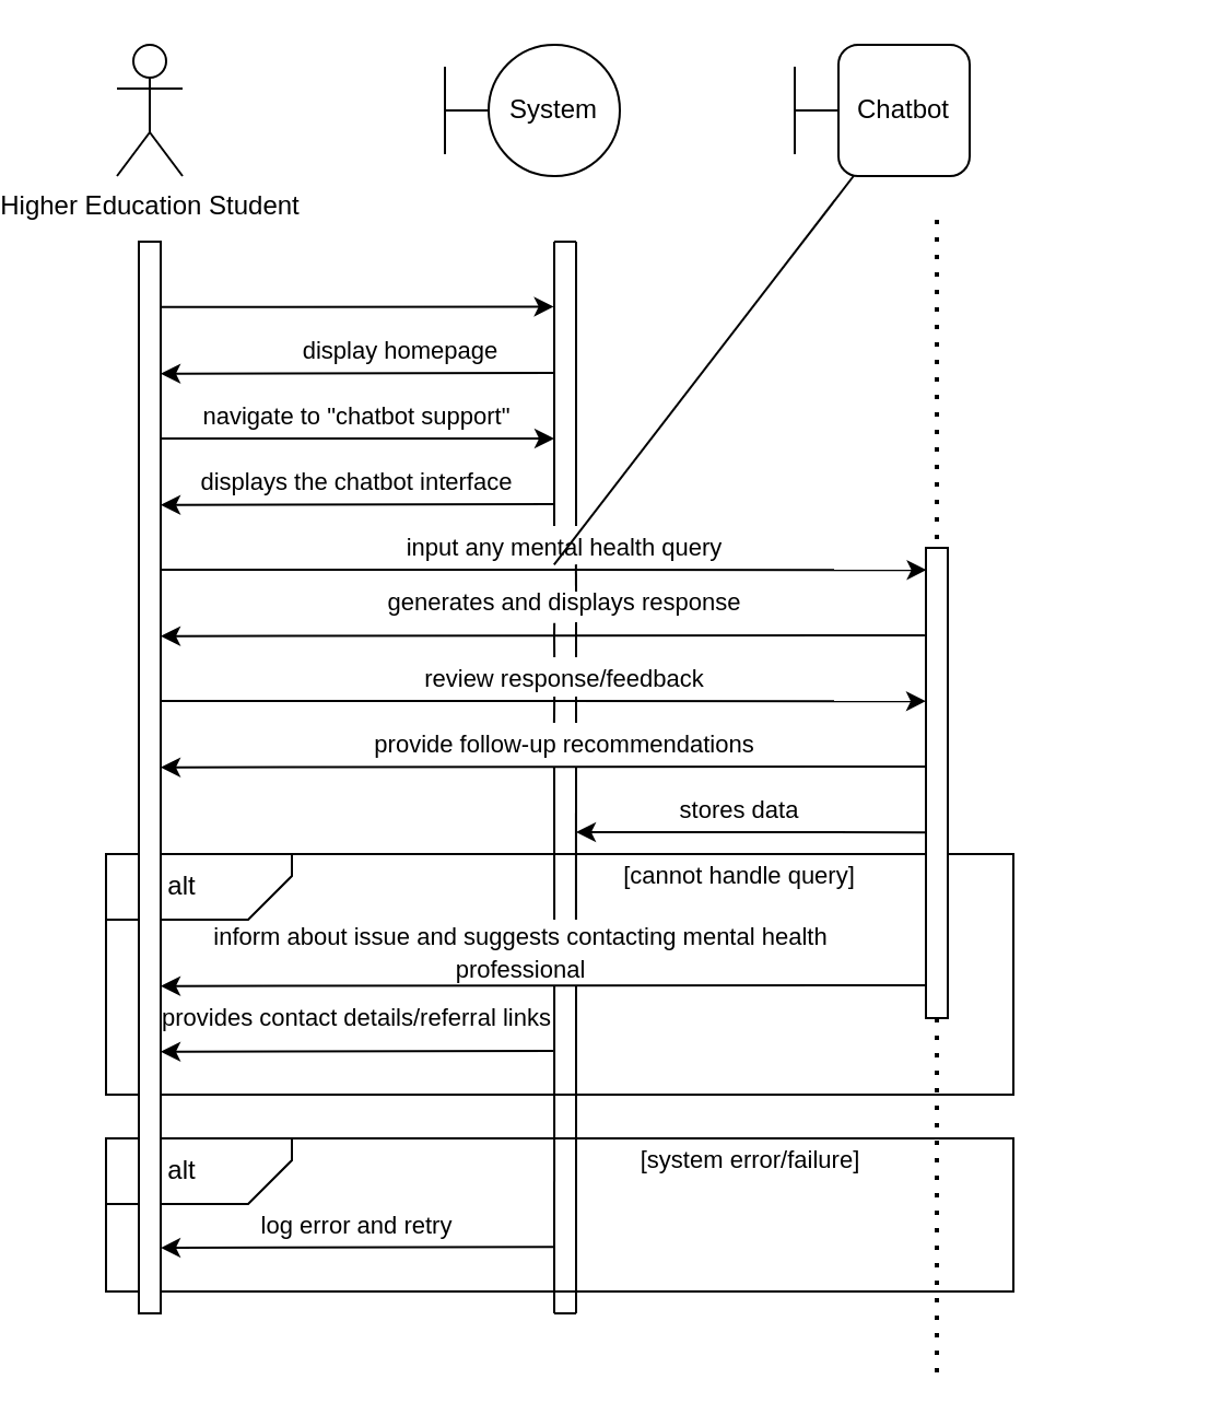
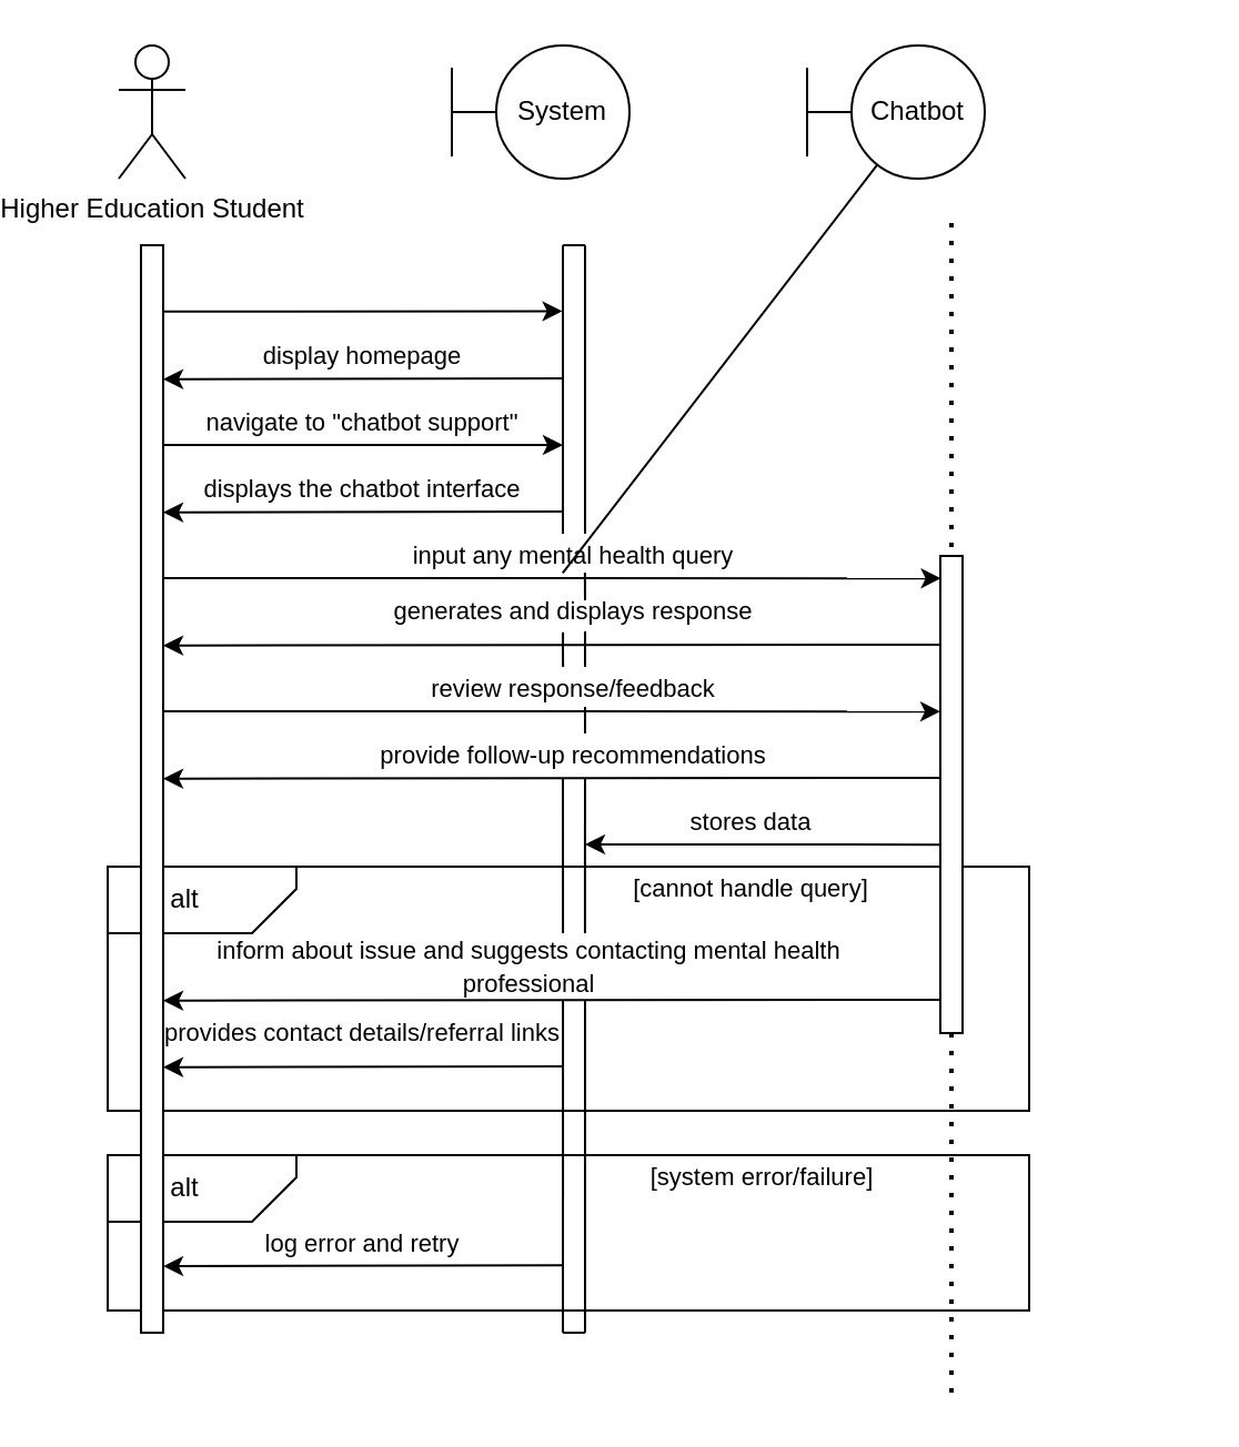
- <mxCell id="20" value="Chatbot" style="whiteSpace=wrap;html=1;aspect=fixed;rounded=1;" vertex="1" parent="19"><mxGeometry x="20" width="60" height="60" as="geometry" /></mxCell>
+ <mxCell id="20" value="Chatbot" style="ellipse;whiteSpace=wrap;html=1;aspect=fixed;" vertex="1" parent="19"><mxGeometry x="20" width="60" height="60" as="geometry" /></mxCell>
- <mxCell id="10" value="&lt;font style=&quot;font-size: 11px;&quot;&gt;display homepage&lt;/font&gt;" style="text;html=1;align=center;verticalAlign=middle;whiteSpace=wrap;rounded=0;" vertex="1" parent="1"><mxGeometry x="95" y="150" width="120" height="20" as="geometry" /></mxCell>
+ <mxCell id="10" value="&lt;font style=&quot;font-size: 11px;&quot;&gt;display homepage&lt;/font&gt;" style="text;html=1;align=center;verticalAlign=middle;whiteSpace=wrap;rounded=0;" vertex="1" parent="1"><mxGeometry x="75" y="150" width="120" height="20" as="geometry" /></mxCell>
- <mxCell id="34" value="" style="endArrow=none;html=1;rounded=0;exitX=0.471;exitY=0.901;exitDx=0;exitDy=0;exitPerimeter=0;entryX=0.477;entryY=0;entryDx=0;entryDy=0;entryPerimeter=0;" edge="1" parent="1" source="29" target="33"><mxGeometry width="50" height="50" relative="1" as="geometry"><mxPoint x="220" y="320" as="sourcePoint" /><mxPoint x="220" y="336" as="targetPoint" /><Array as="points"><mxPoint x="225" y="326" /></Array></mxGeometry></mxCell>
